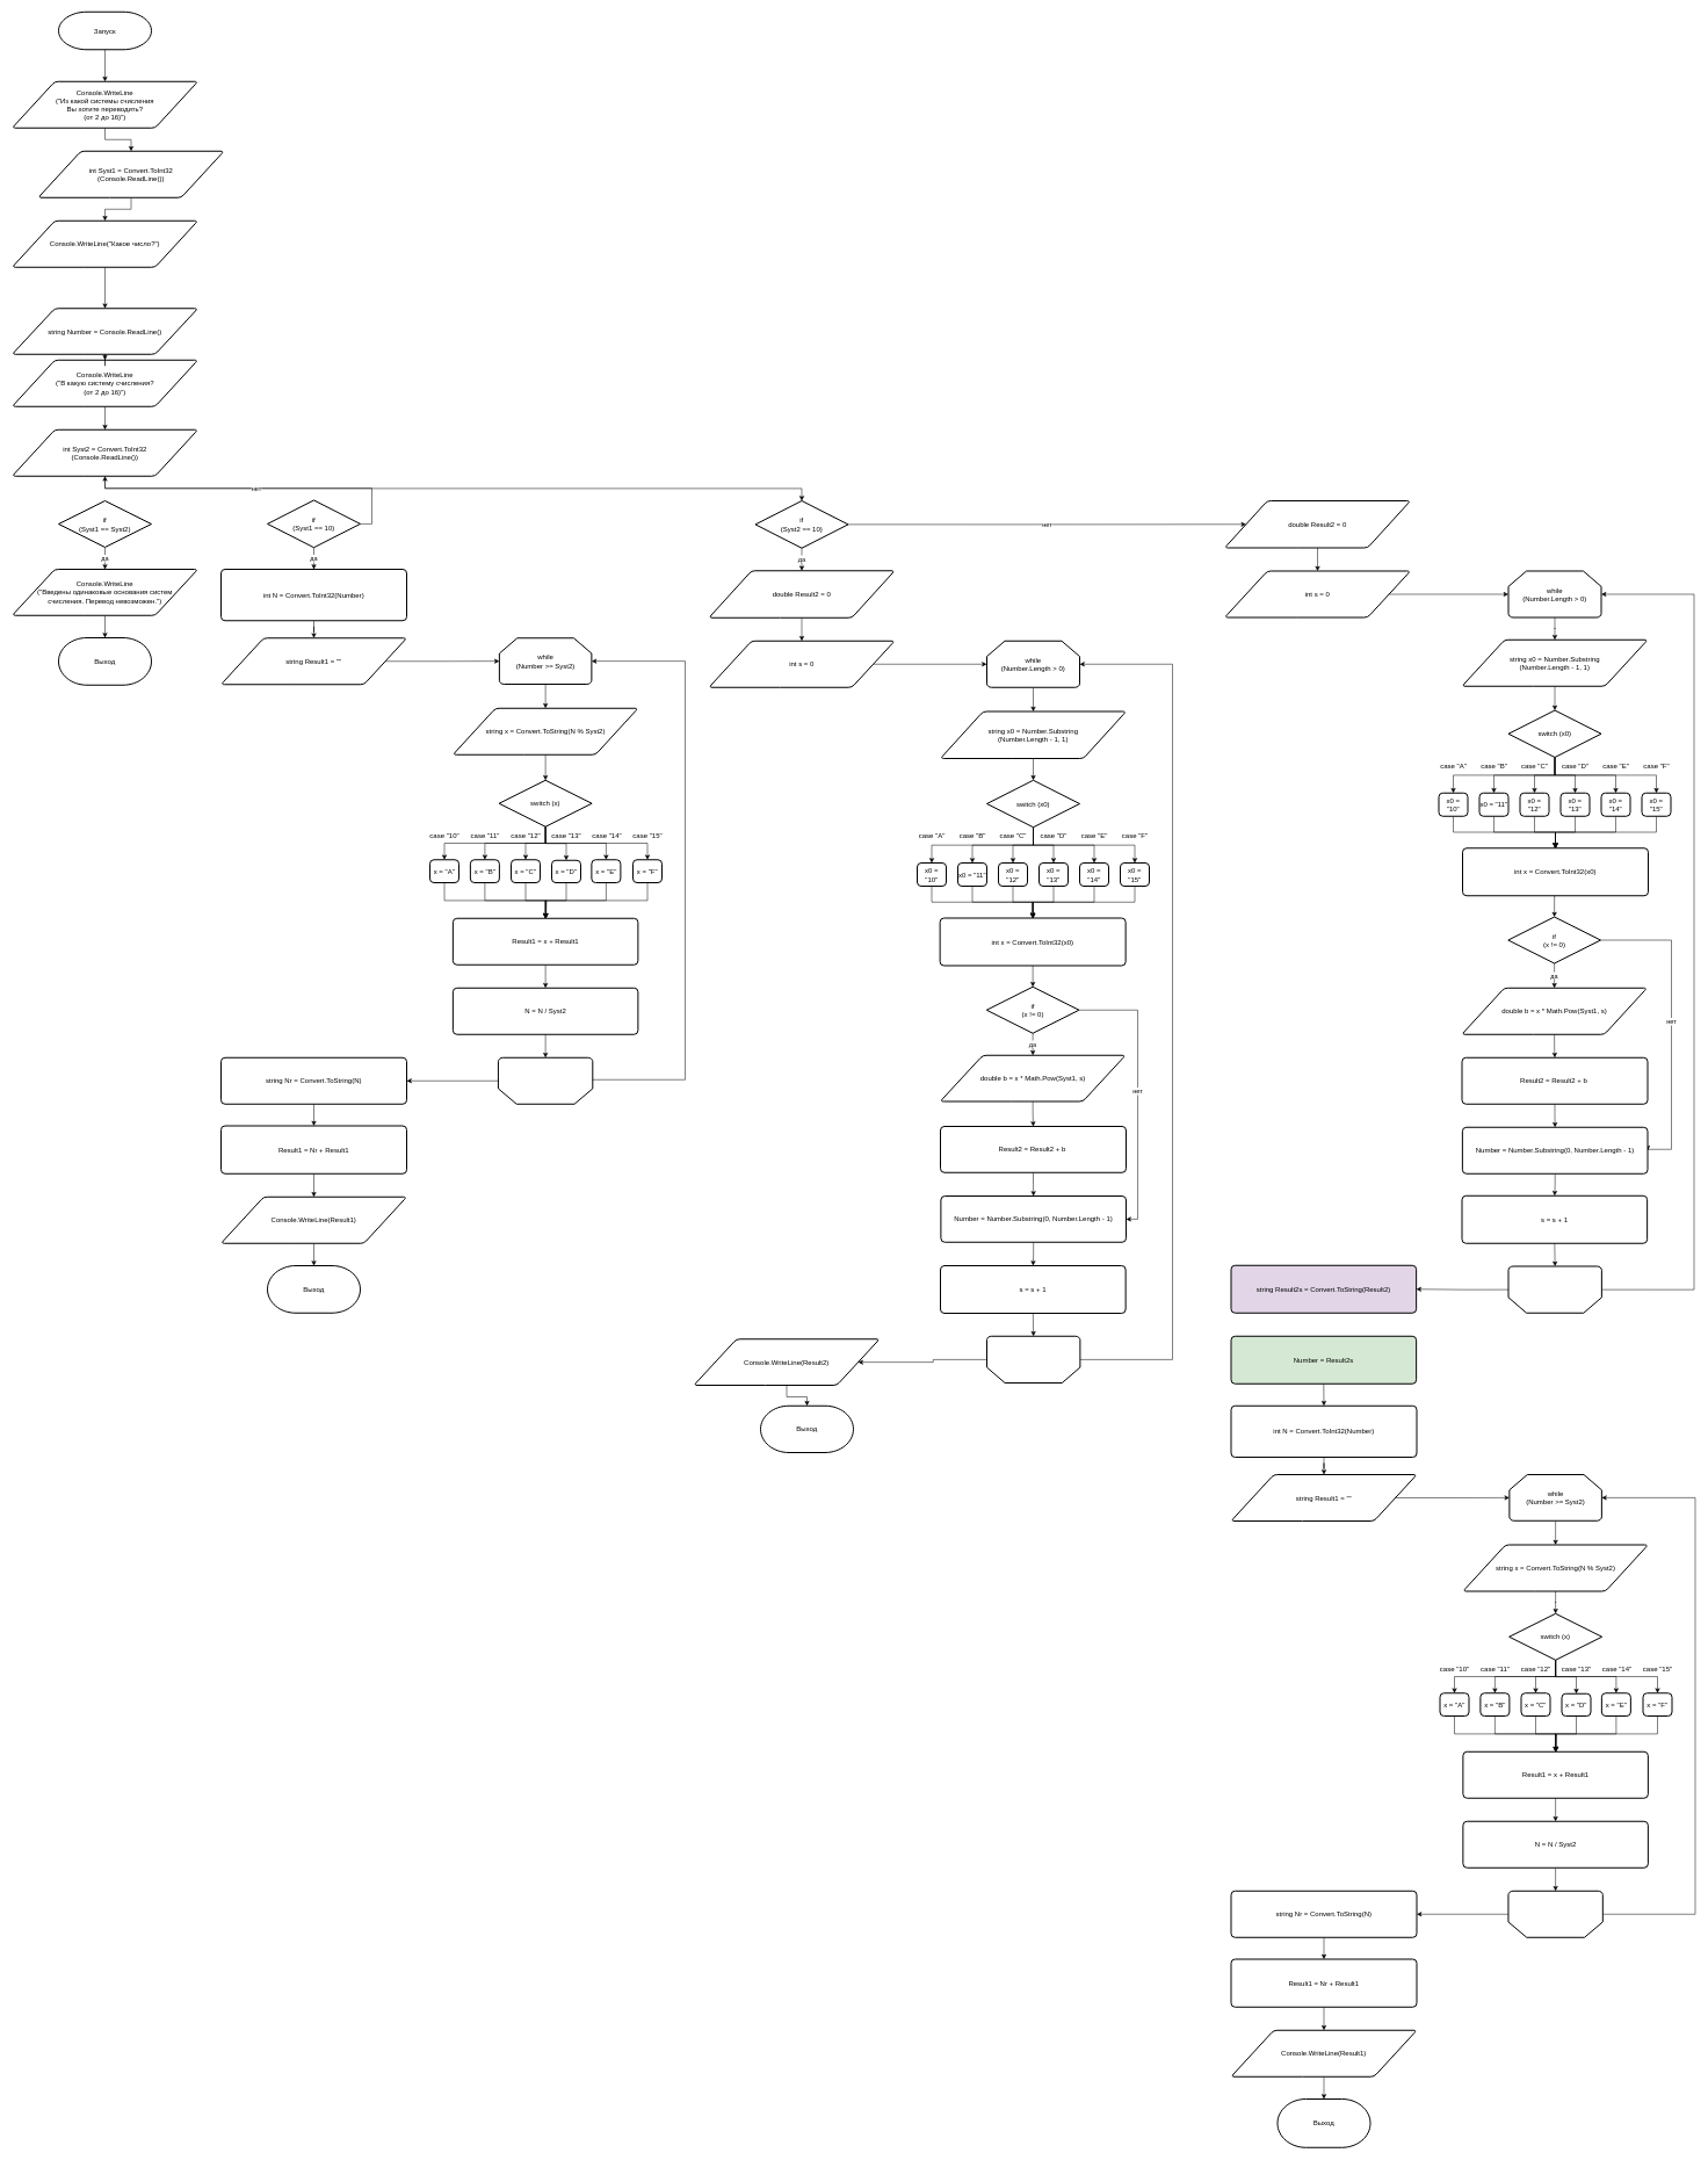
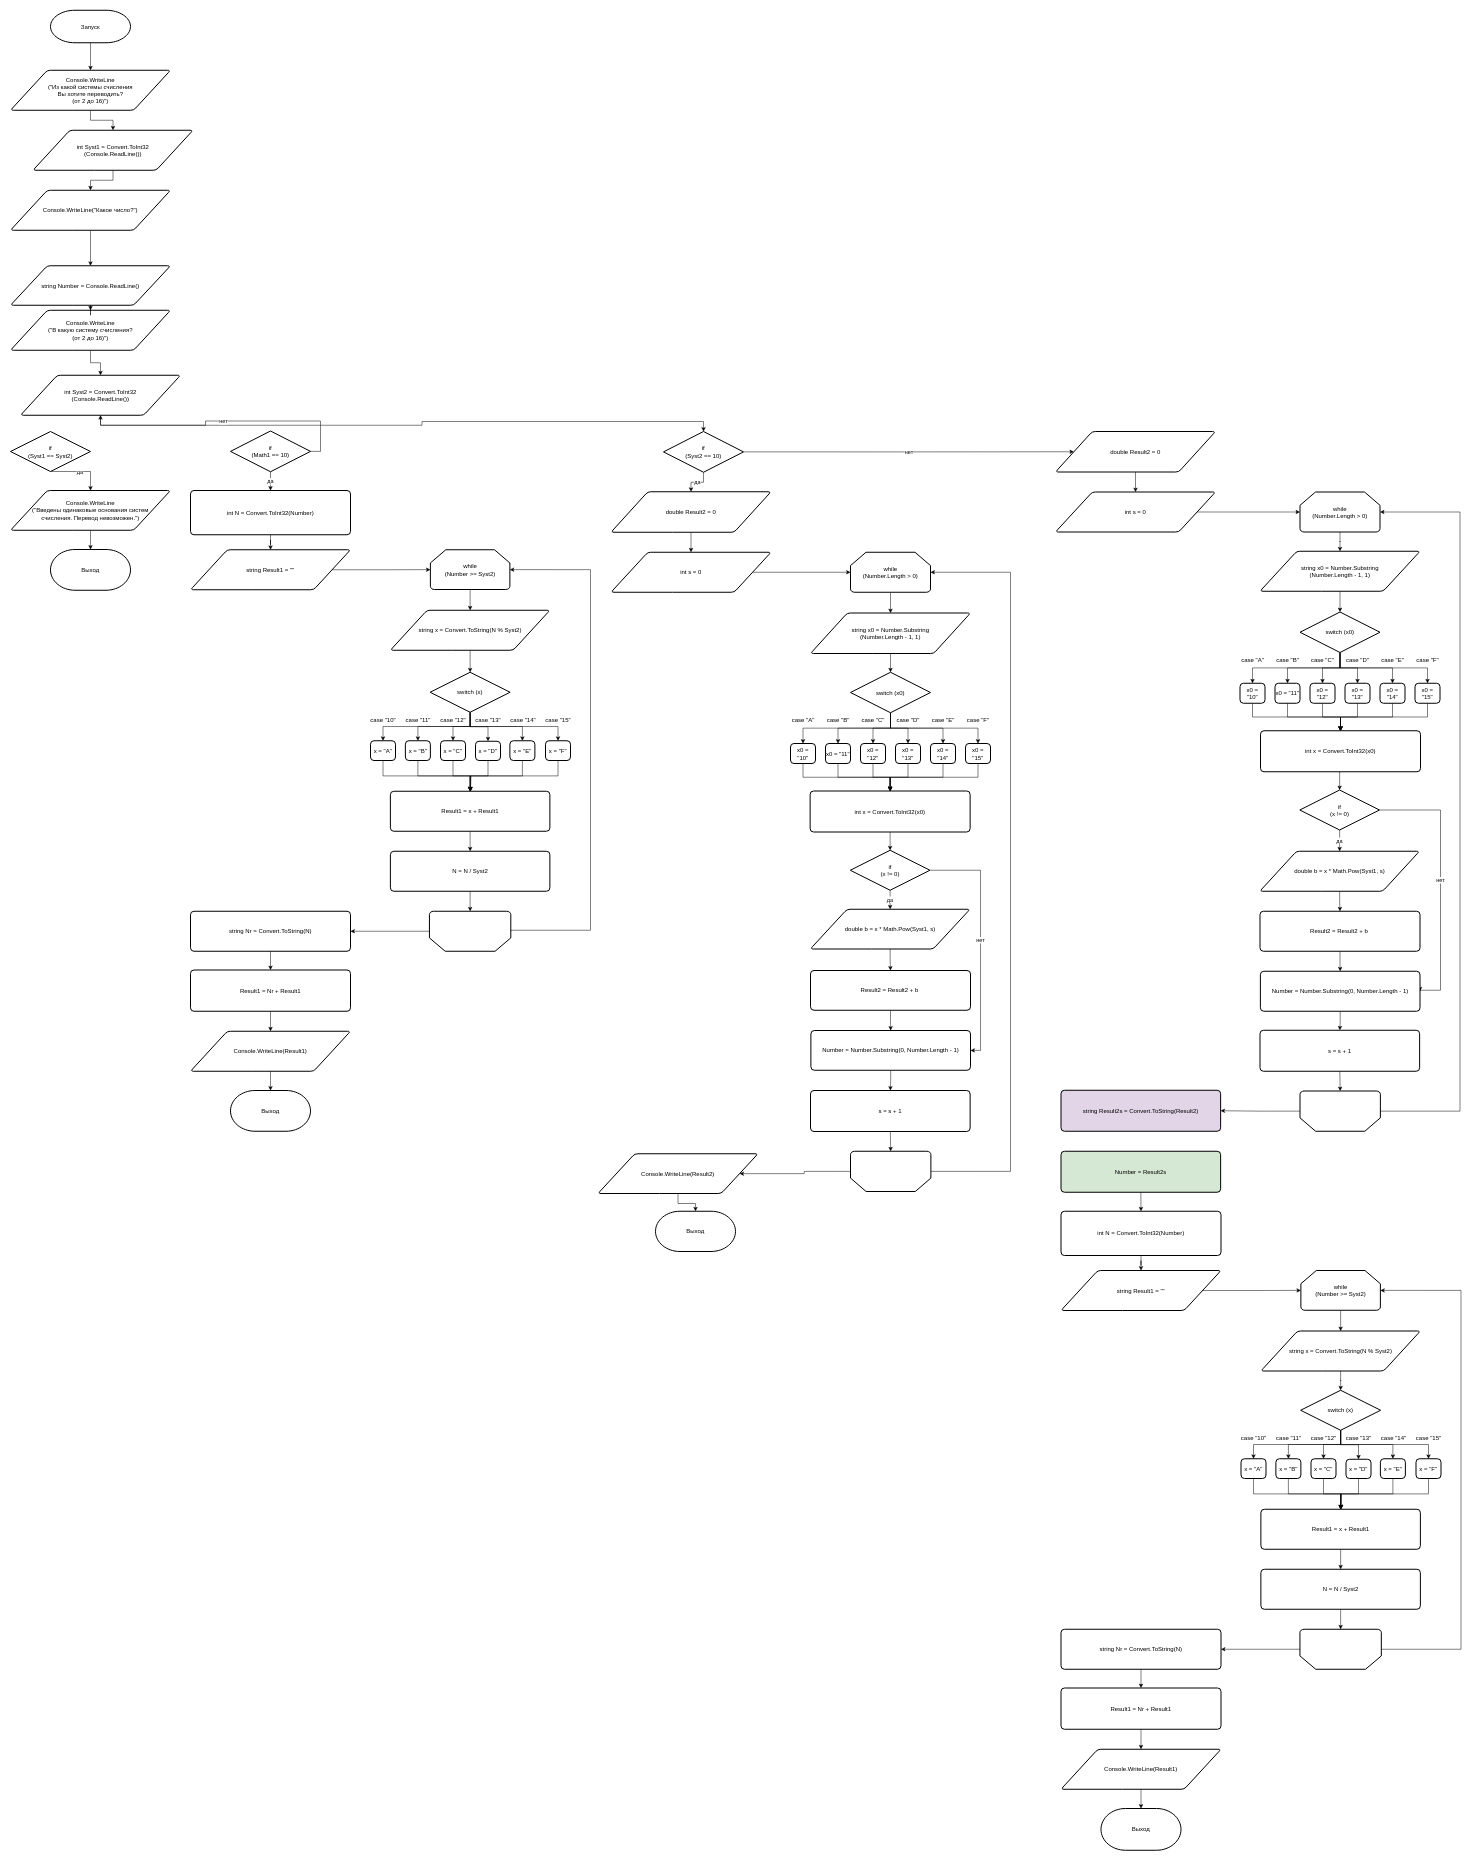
- <mxCell id="11" value="int Syst2 = Convert.ToInt32&lt;br&gt;(Console.ReadLine())" style="shape=parallelogram;html=1;strokeWidth=2;perimeter=parallelogramPerimeter;whiteSpace=wrap;rounded=1;arcSize=12;size=0.23;" parent="1" vertex="1"><mxGeometry x="20" y="740" width="320" height="80" as="geometry" /></mxCell>
+ <mxCell id="11" value="int Syst2 = Convert.ToInt32&lt;br&gt;(Console.ReadLine())" style="shape=parallelogram;html=1;strokeWidth=2;perimeter=parallelogramPerimeter;whiteSpace=wrap;rounded=1;arcSize=12;size=0.23;" parent="1" vertex="1"><mxGeometry x="40" y="750" width="320" height="80" as="geometry" /></mxCell>
- <mxCell id="20" value="if&lt;br&gt;(Syst1 == 10)" style="strokeWidth=2;html=1;shape=mxgraph.flowchart.decision;whiteSpace=wrap;" parent="1" vertex="1"><mxGeometry x="460" y="861.5" width="160" height="81.5" as="geometry" /></mxCell>
+ <mxCell id="20" value="if&lt;br&gt;(Math1 == 10)" style="strokeWidth=2;html=1;shape=mxgraph.flowchart.decision;whiteSpace=wrap;" parent="1" vertex="1"><mxGeometry x="460" y="861.5" width="160" height="81.5" as="geometry" /></mxCell>
- <mxCell id="15" value="if&lt;br&gt;(Syst1 == Syst2)" style="strokeWidth=2;html=1;shape=mxgraph.flowchart.decision;whiteSpace=wrap;" parent="1" vertex="1"><mxGeometry x="100" y="862.5" width="160" height="80" as="geometry" /></mxCell>
+ <mxCell id="15" value="if&lt;br&gt;(Syst1 == Syst2)" style="strokeWidth=2;html=1;shape=mxgraph.flowchart.decision;whiteSpace=wrap;" parent="1" vertex="1"><mxGeometry x="20" y="862.5" width="160" height="80" as="geometry" /></mxCell>
- <mxCell id="73" value="if&lt;br&gt;(Syst2 == 10)" style="strokeWidth=2;html=1;shape=mxgraph.flowchart.decision;whiteSpace=wrap;" parent="1" vertex="1"><mxGeometry x="1301" y="862.5" width="160" height="81.5" as="geometry" /></mxCell>
+ <mxCell id="73" value="if&lt;br&gt;(Syst2 == 10)" style="strokeWidth=2;html=1;shape=mxgraph.flowchart.decision;whiteSpace=wrap;" parent="1" vertex="1"><mxGeometry x="1326" y="862.5" width="160" height="81.5" as="geometry" /></mxCell>
